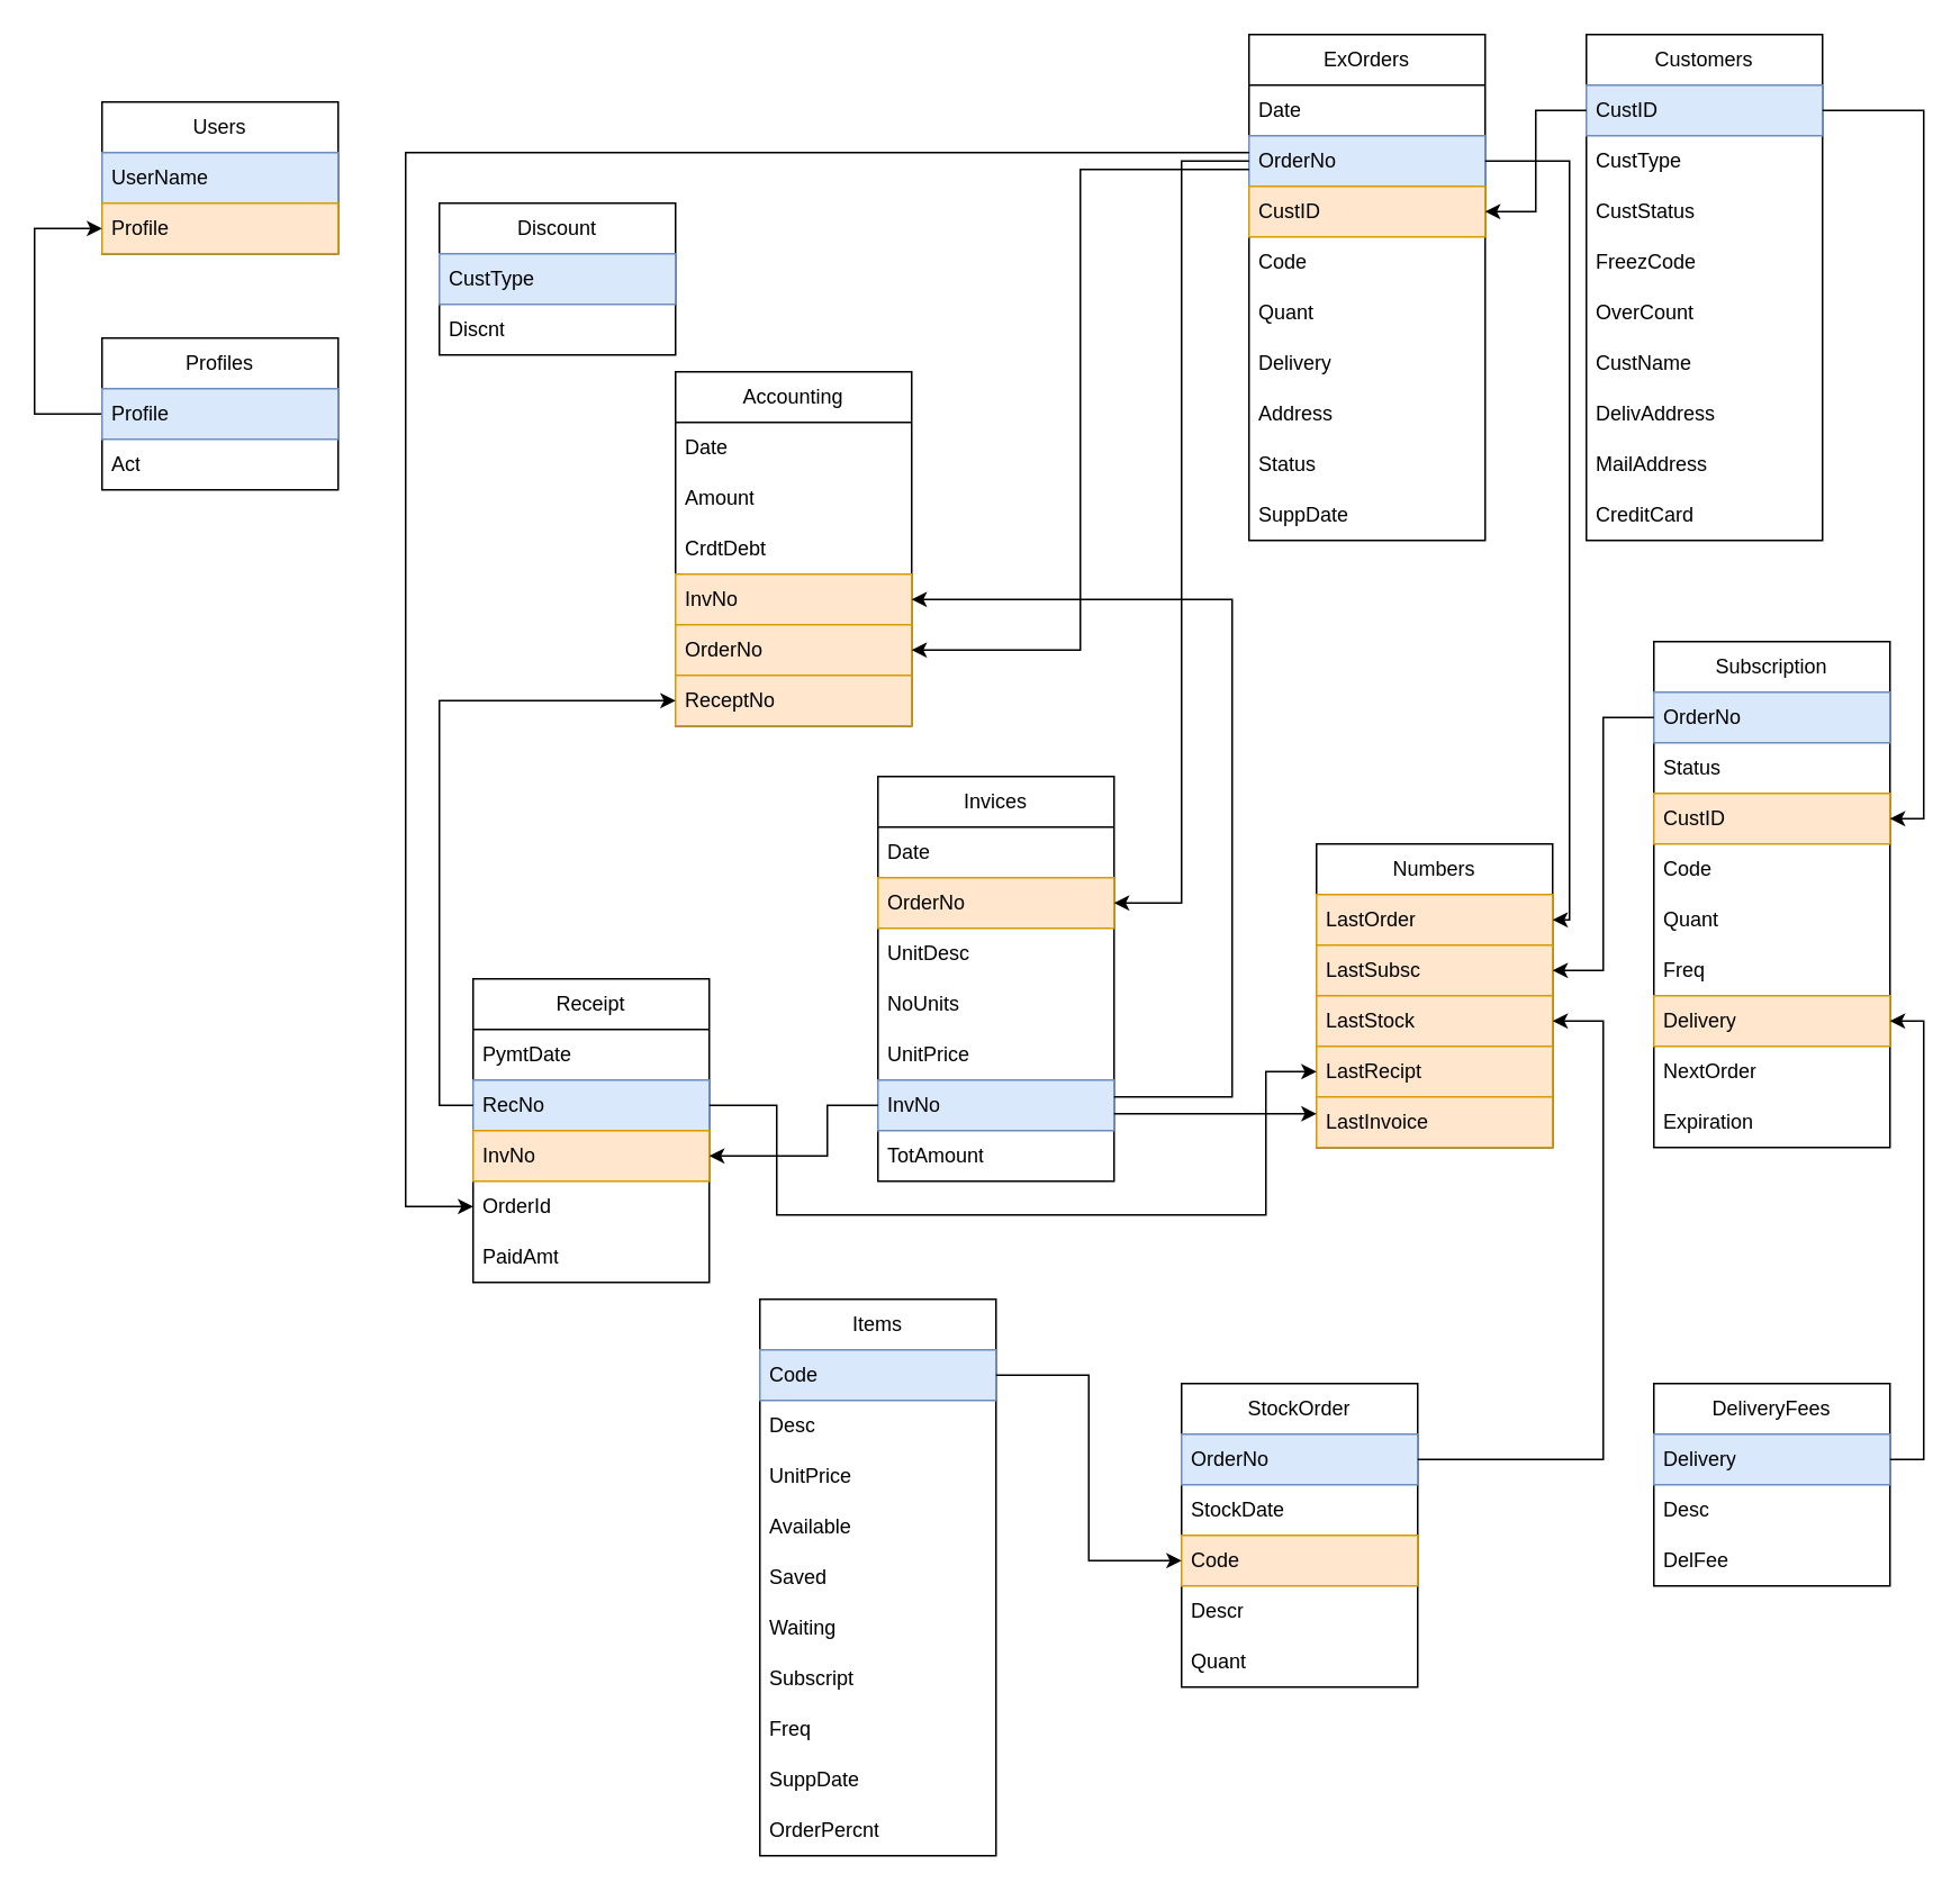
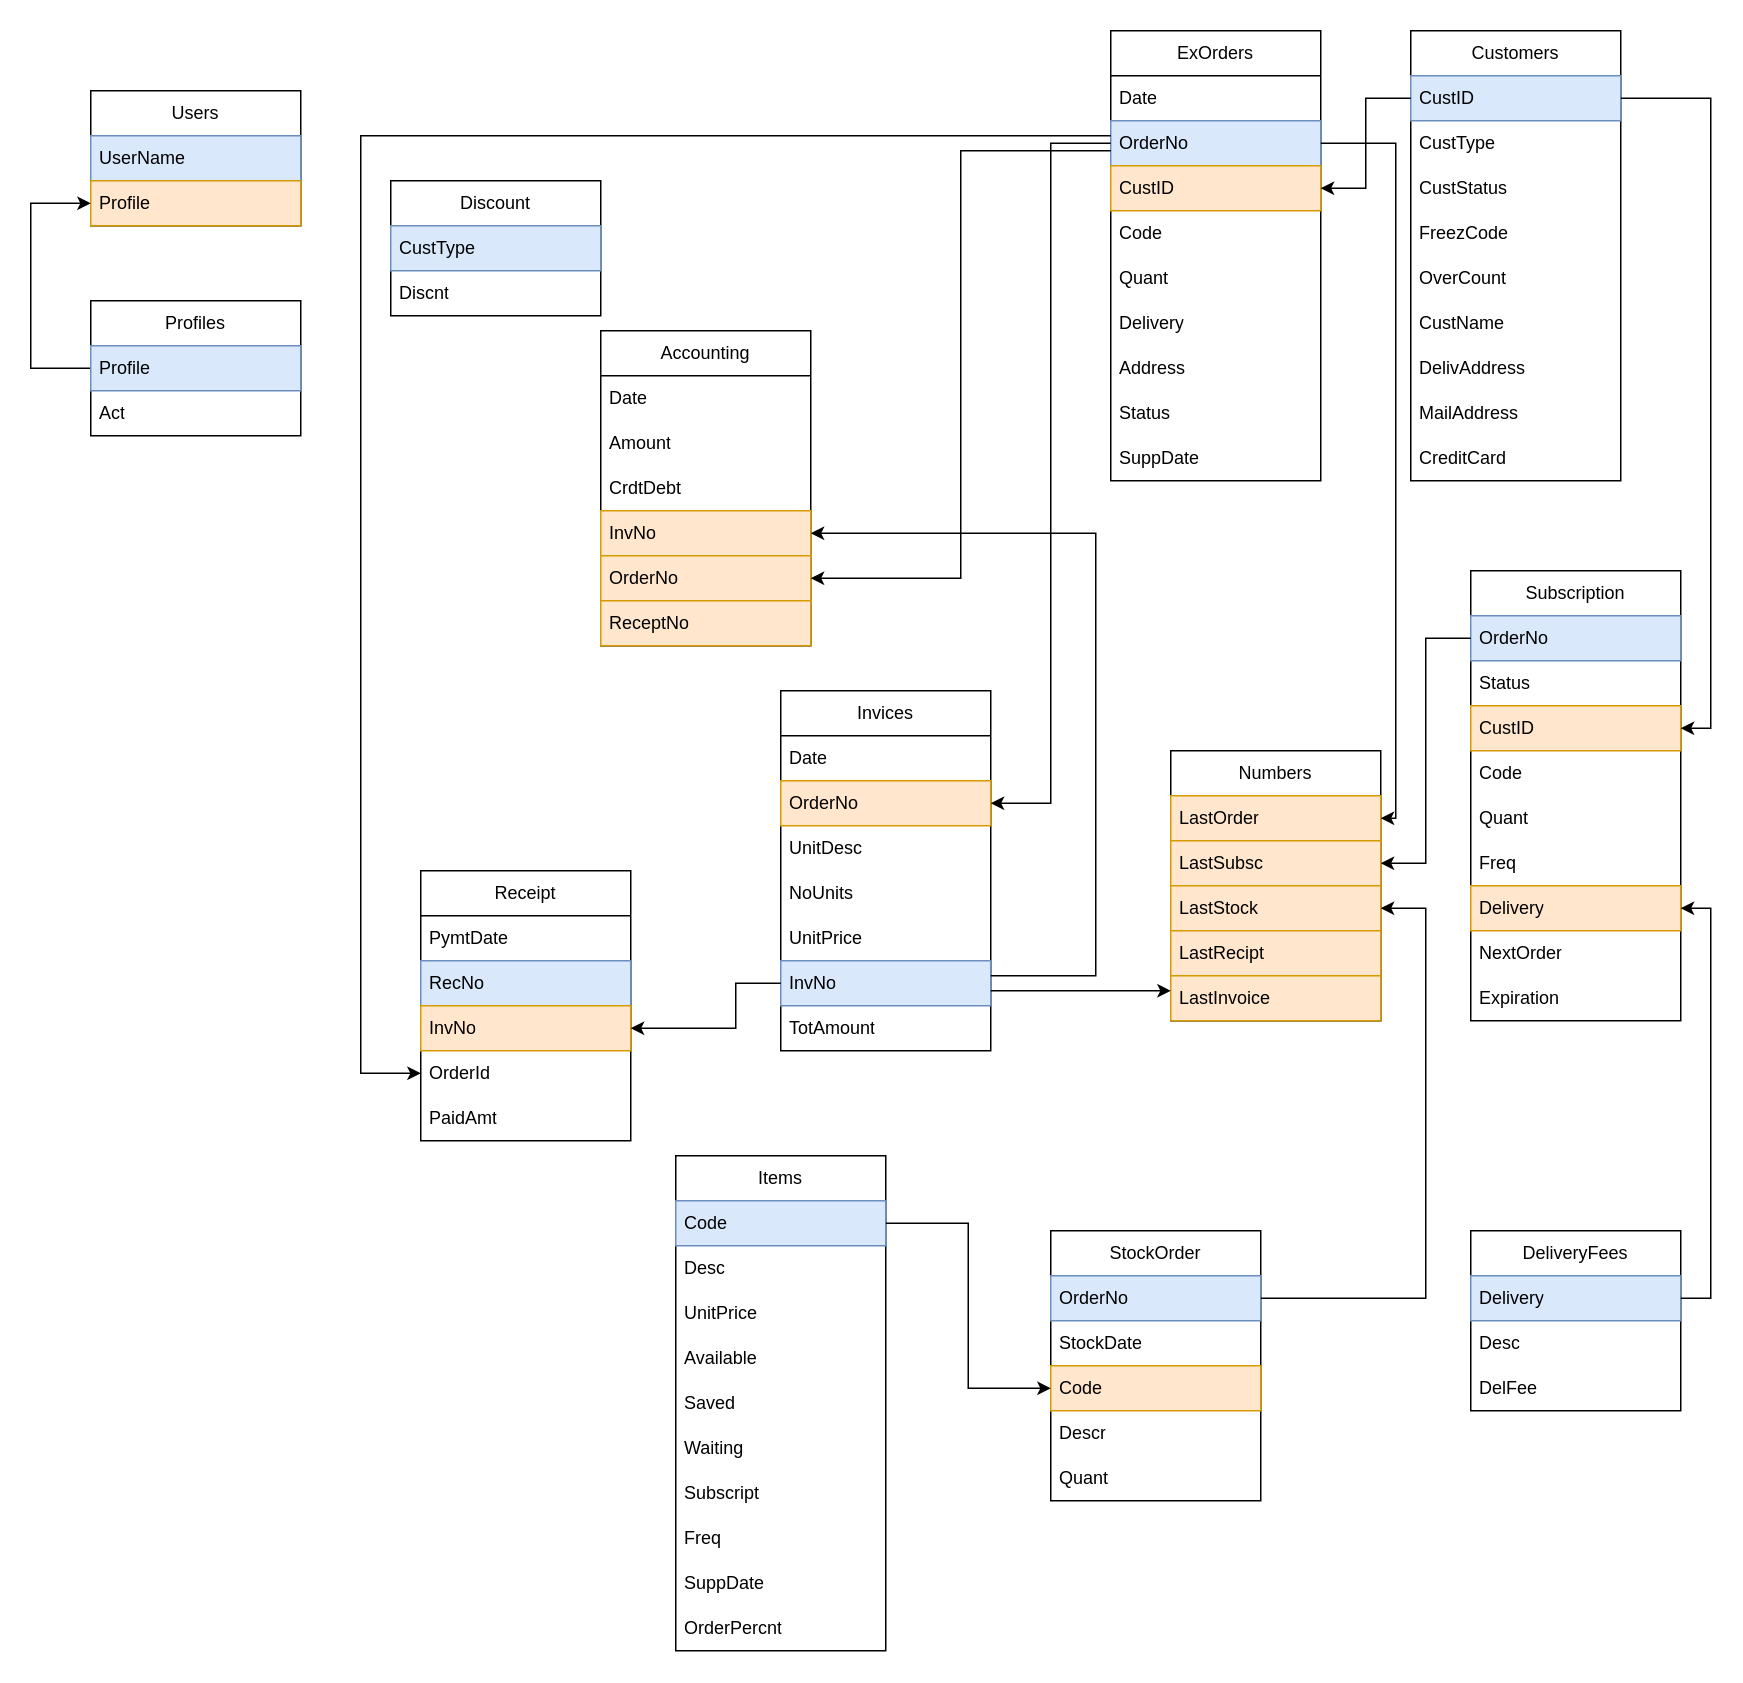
- <mxCell id="98" style="edgeStyle=orthogonalEdgeStyle;rounded=0;orthogonalLoop=1;jettySize=auto;html=1;" edge="1" parent="1" source="53" target="63"><mxGeometry relative="1" as="geometry"><Array as="points"><mxPoint x="260" y="655" /><mxPoint x="260" y="415" /></Array></mxGeometry></mxCell>
- <mxCell id="97" style="edgeStyle=orthogonalEdgeStyle;rounded=0;orthogonalLoop=1;jettySize=auto;html=1;" edge="1" parent="1" source="53" target="81"><mxGeometry relative="1" as="geometry"><Array as="points"><mxPoint x="460" y="655" /><mxPoint x="460" y="720" /><mxPoint x="750" y="720" /><mxPoint x="750" y="635" /></Array></mxGeometry></mxCell>
